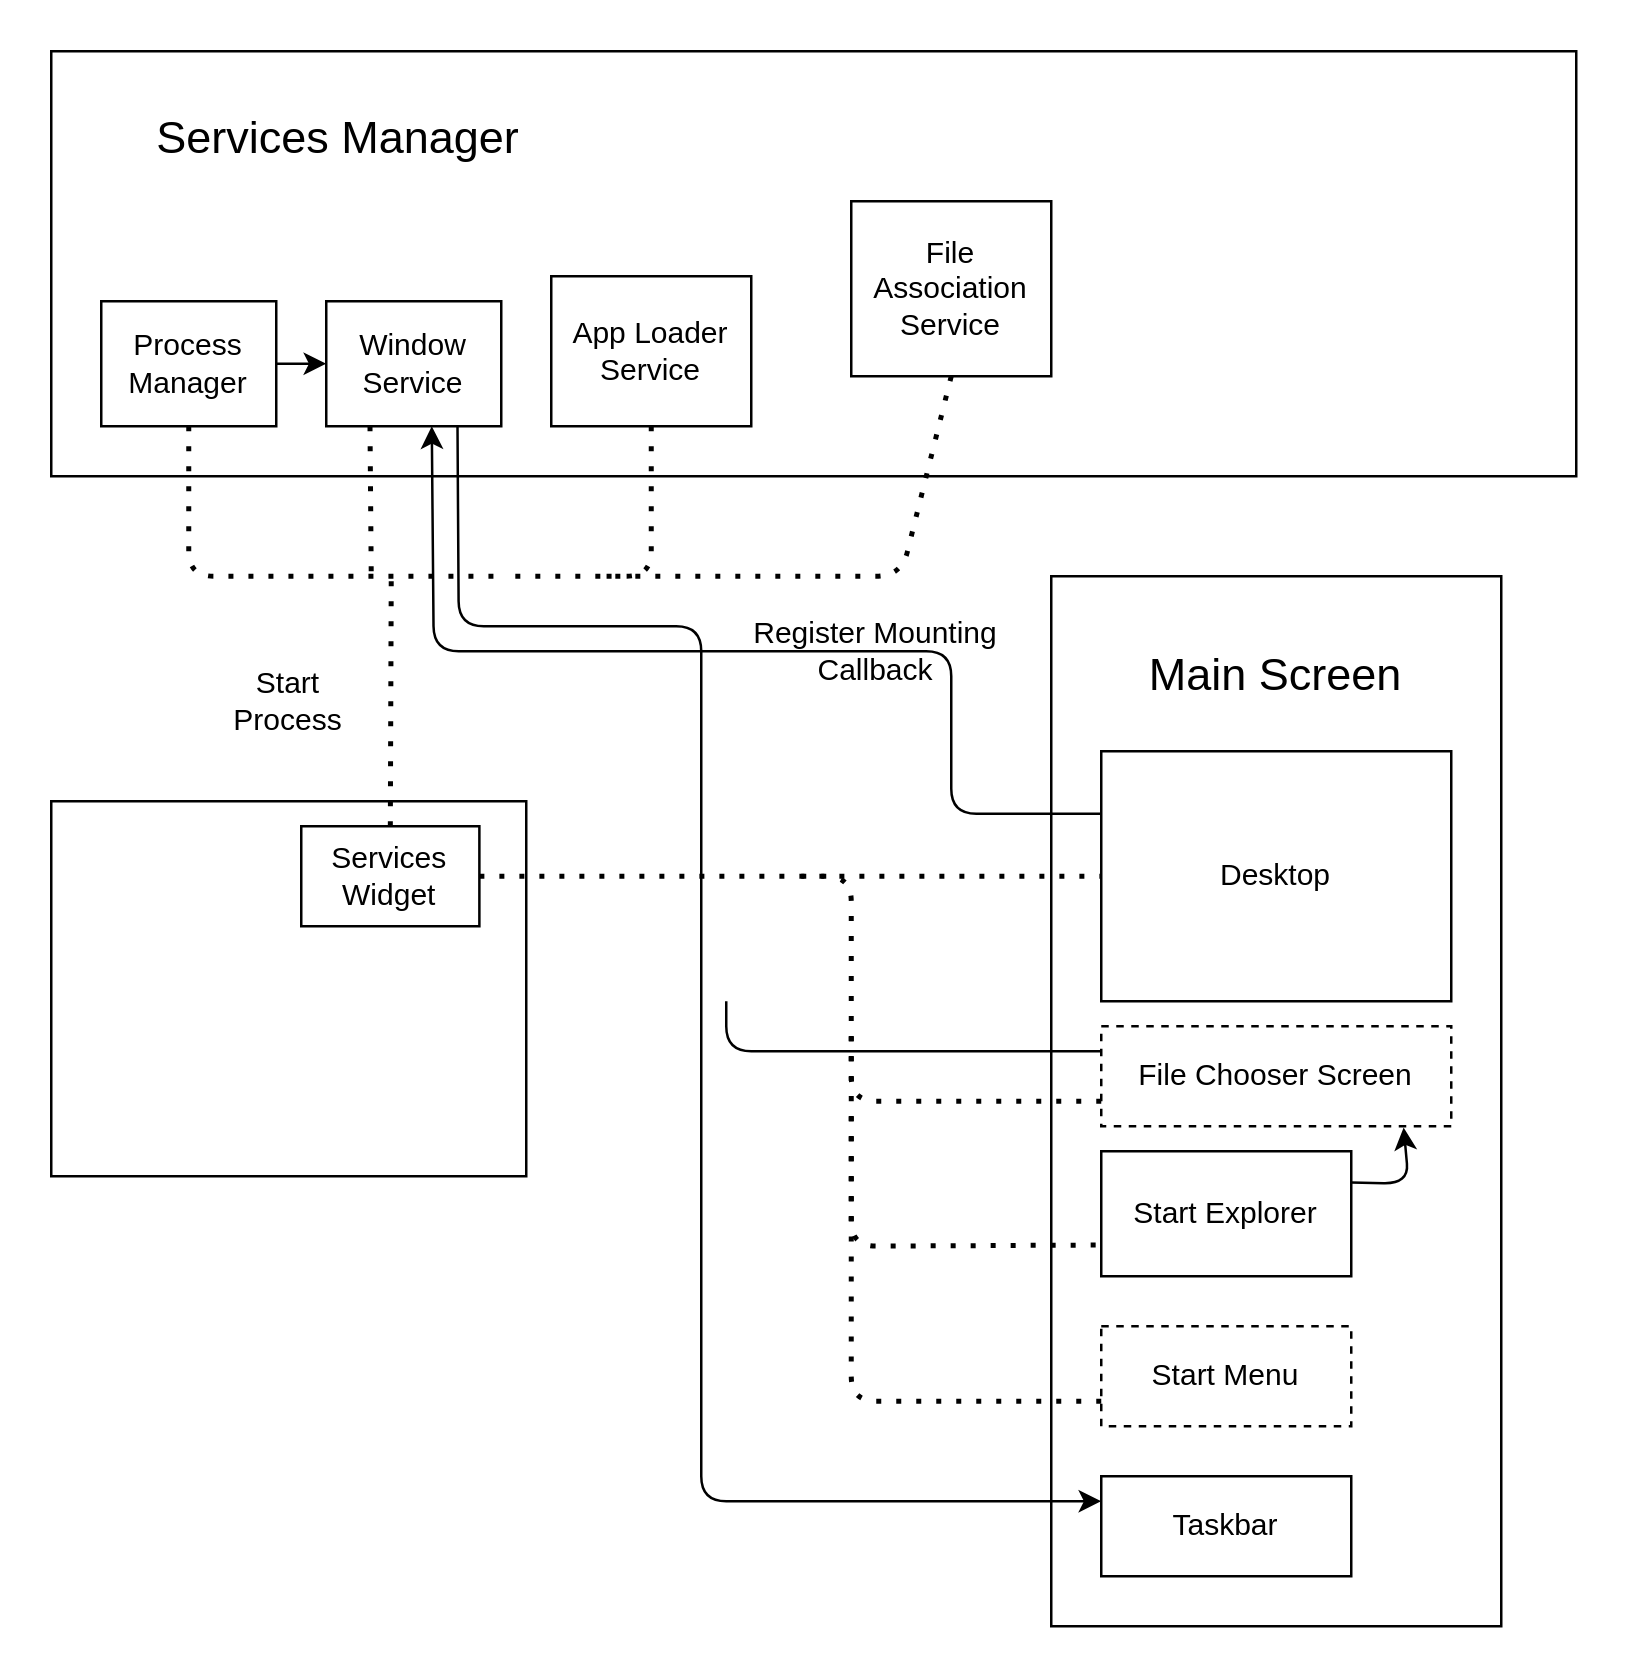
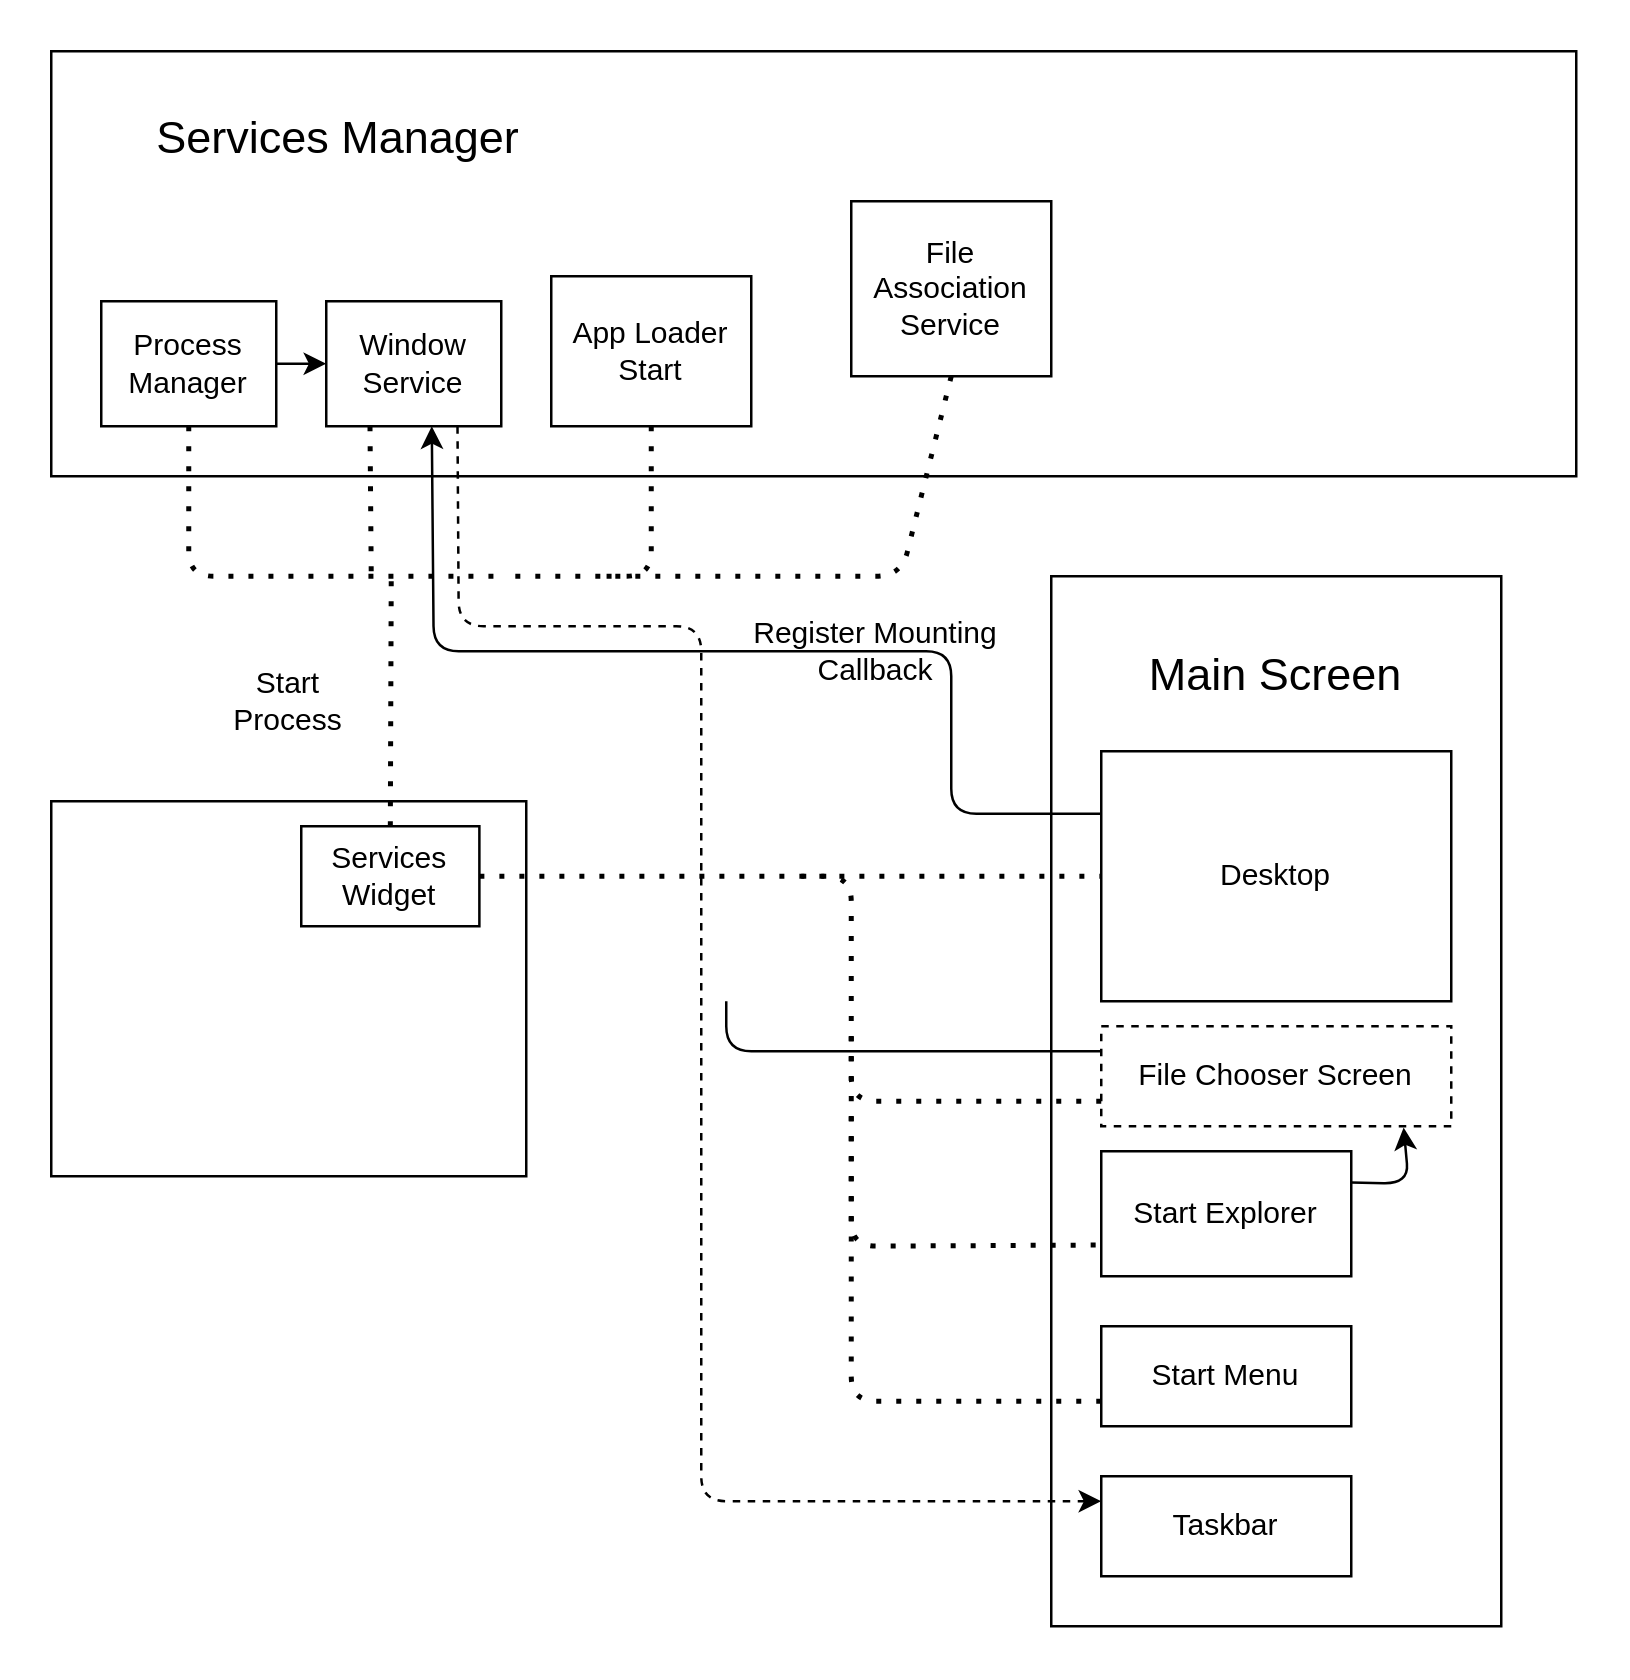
- <mxCell id="11" value="App Loader Service" style="rounded=0;whiteSpace=wrap;html=1;fillColor=none;" parent="3" vertex="1"><mxGeometry x="200" y="90" width="80" height="60" as="geometry" /></mxCell>
+ <mxCell id="11" value="App Loader Start" style="rounded=0;whiteSpace=wrap;html=1;fillColor=none;" parent="3" vertex="1"><mxGeometry x="200" y="90" width="80" height="60" as="geometry" /></mxCell>
- <mxCell id="32" style="edgeStyle=none;html=1;exitX=0.75;exitY=1;exitDx=0;exitDy=0;entryX=0;entryY=0.25;entryDx=0;entryDy=0;" parent="1" source="9" target="28" edge="1"><mxGeometry relative="1" as="geometry"><Array as="points"><mxPoint x="183" y="250" /><mxPoint x="280" y="250" /><mxPoint x="280" y="600" /></Array></mxGeometry></mxCell>
+ <mxCell id="32" style="edgeStyle=none;html=1;exitX=0.75;exitY=1;exitDx=0;exitDy=0;entryX=0;entryY=0.25;entryDx=0;entryDy=0;dashed=1;" parent="1" source="9" target="28" edge="1"><mxGeometry relative="1" as="geometry"><Array as="points"><mxPoint x="183" y="250" /><mxPoint x="280" y="250" /><mxPoint x="280" y="600" /></Array></mxGeometry></mxCell>
- <mxCell id="23" value="Start Menu" style="rounded=0;whiteSpace=wrap;html=1;fillColor=none;dashed=1;" parent="1" vertex="1"><mxGeometry x="440" y="530" width="100" height="40" as="geometry" /></mxCell>
+ <mxCell id="23" value="Start Menu" style="rounded=0;whiteSpace=wrap;html=1;fillColor=none;" parent="1" vertex="1"><mxGeometry x="440" y="530" width="100" height="40" as="geometry" /></mxCell>
